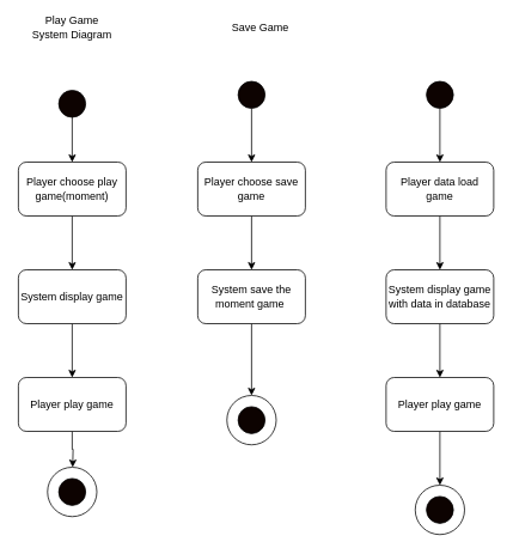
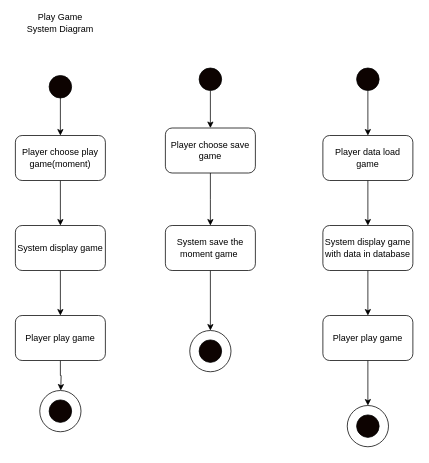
- <mxCell id="29" value="Save Game" style="text;html=1;strokeColor=none;fillColor=none;align=center;verticalAlign=middle;whiteSpace=wrap;rounded=0;" vertex="1" parent="1"><mxGeometry x="240" y="20" width="100" height="20" as="geometry" /></mxCell>
- <mxCell id="24" value="Player choose save game" style="rounded=1;whiteSpace=wrap;html=1;fillColor=#FFFFFF;" vertex="1" parent="1"><mxGeometry x="220" y="180" width="120" height="60" as="geometry" /></mxCell>
+ <mxCell id="24" value="Player choose save game" style="rounded=1;whiteSpace=wrap;html=1;fillColor=#FFFFFF;" vertex="1" parent="1"><mxGeometry x="220" y="170" width="120" height="60" as="geometry" /></mxCell>
